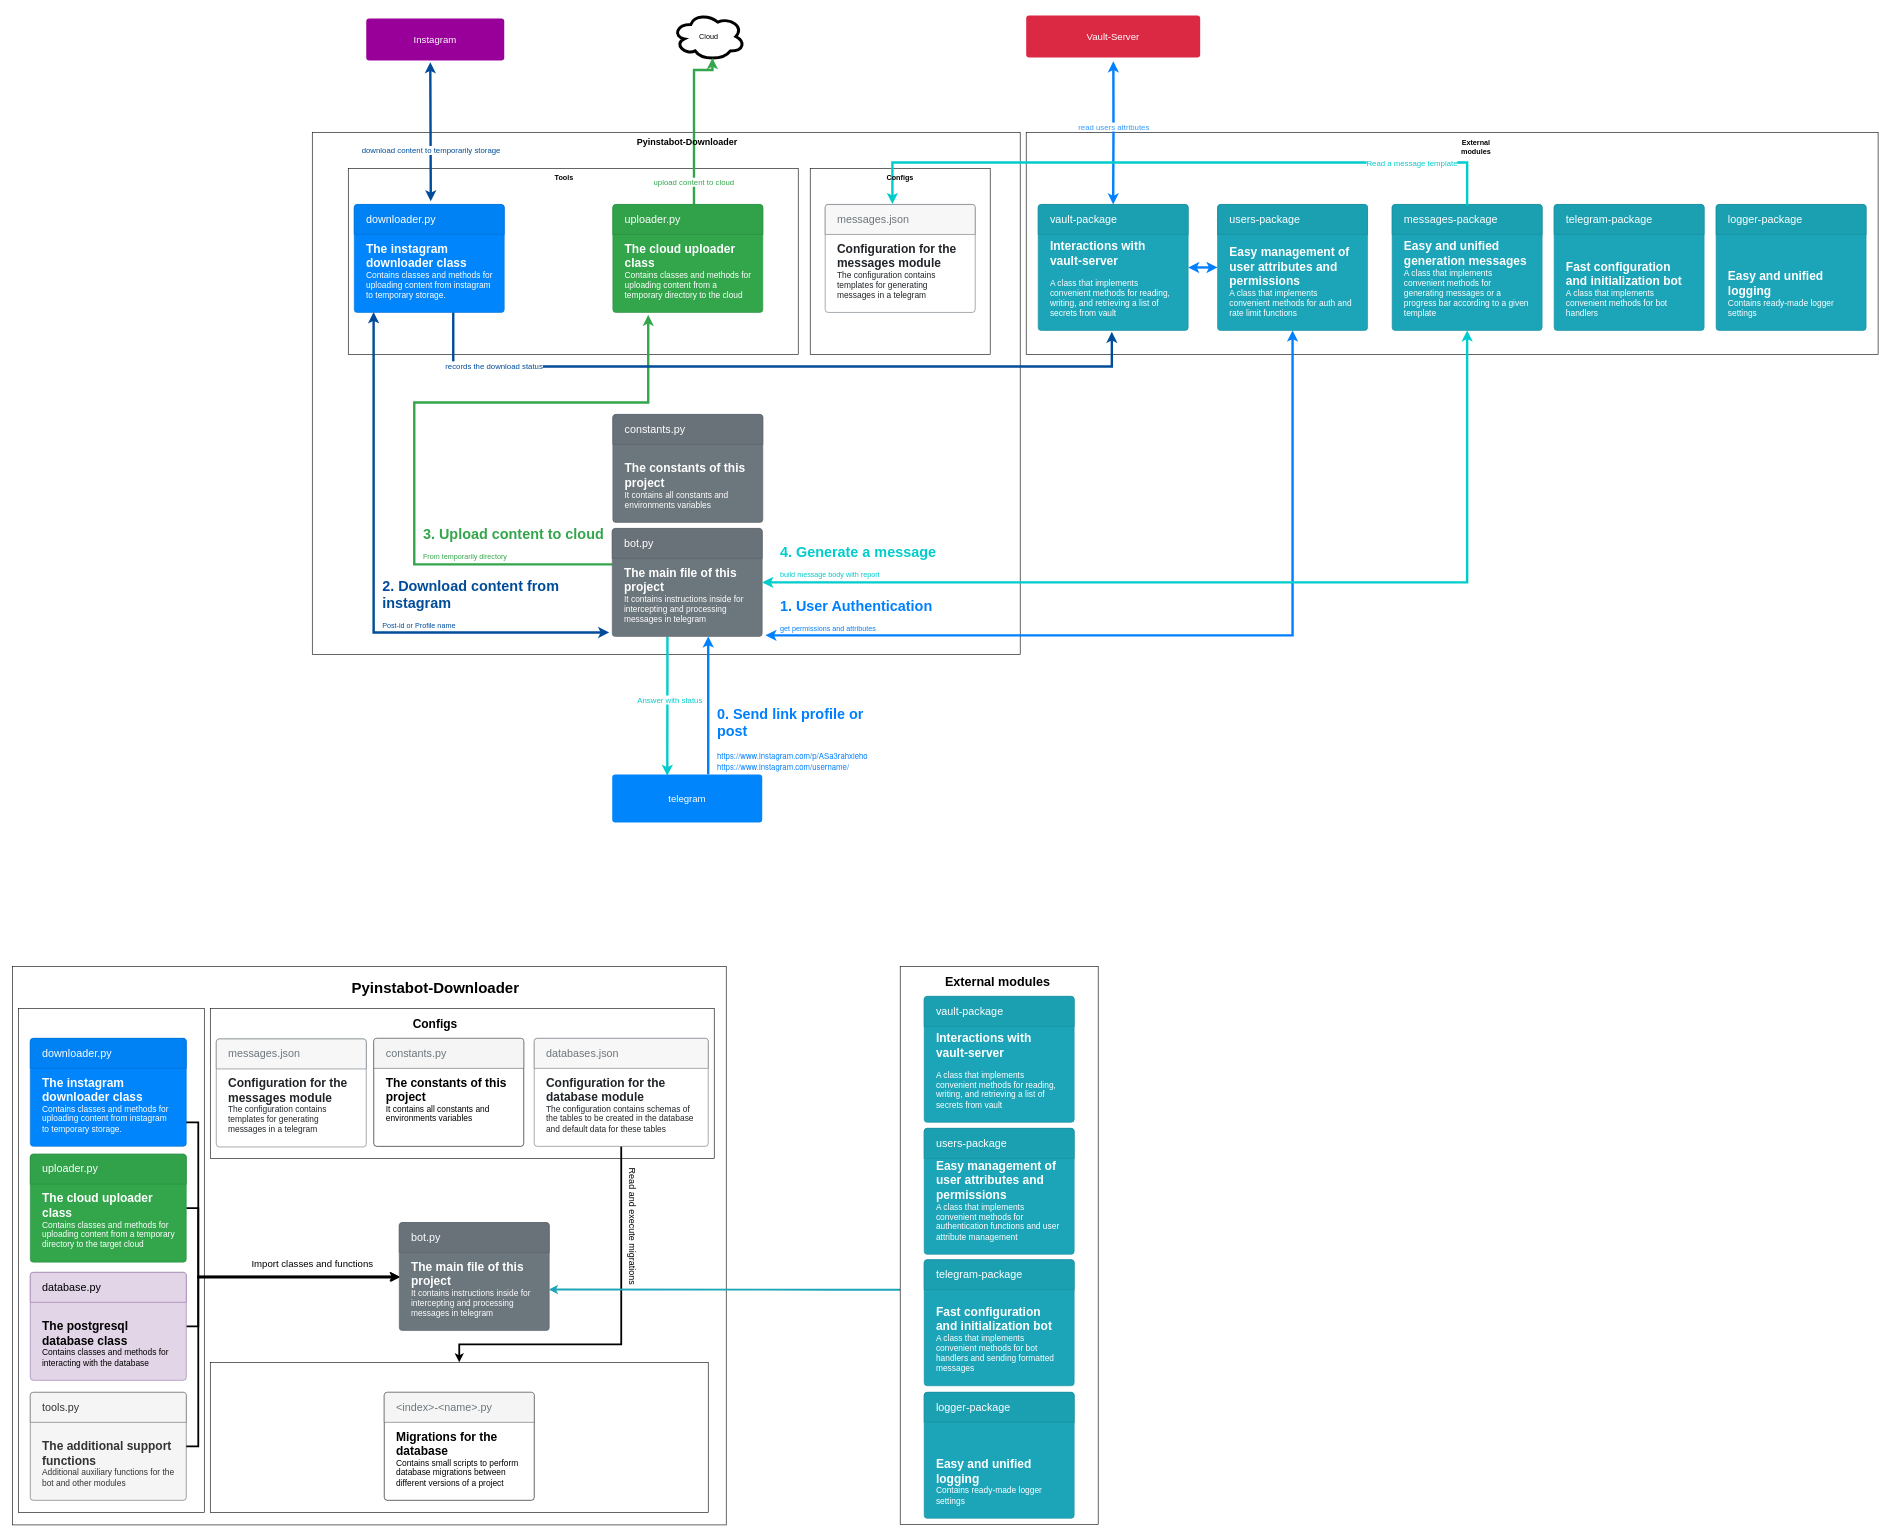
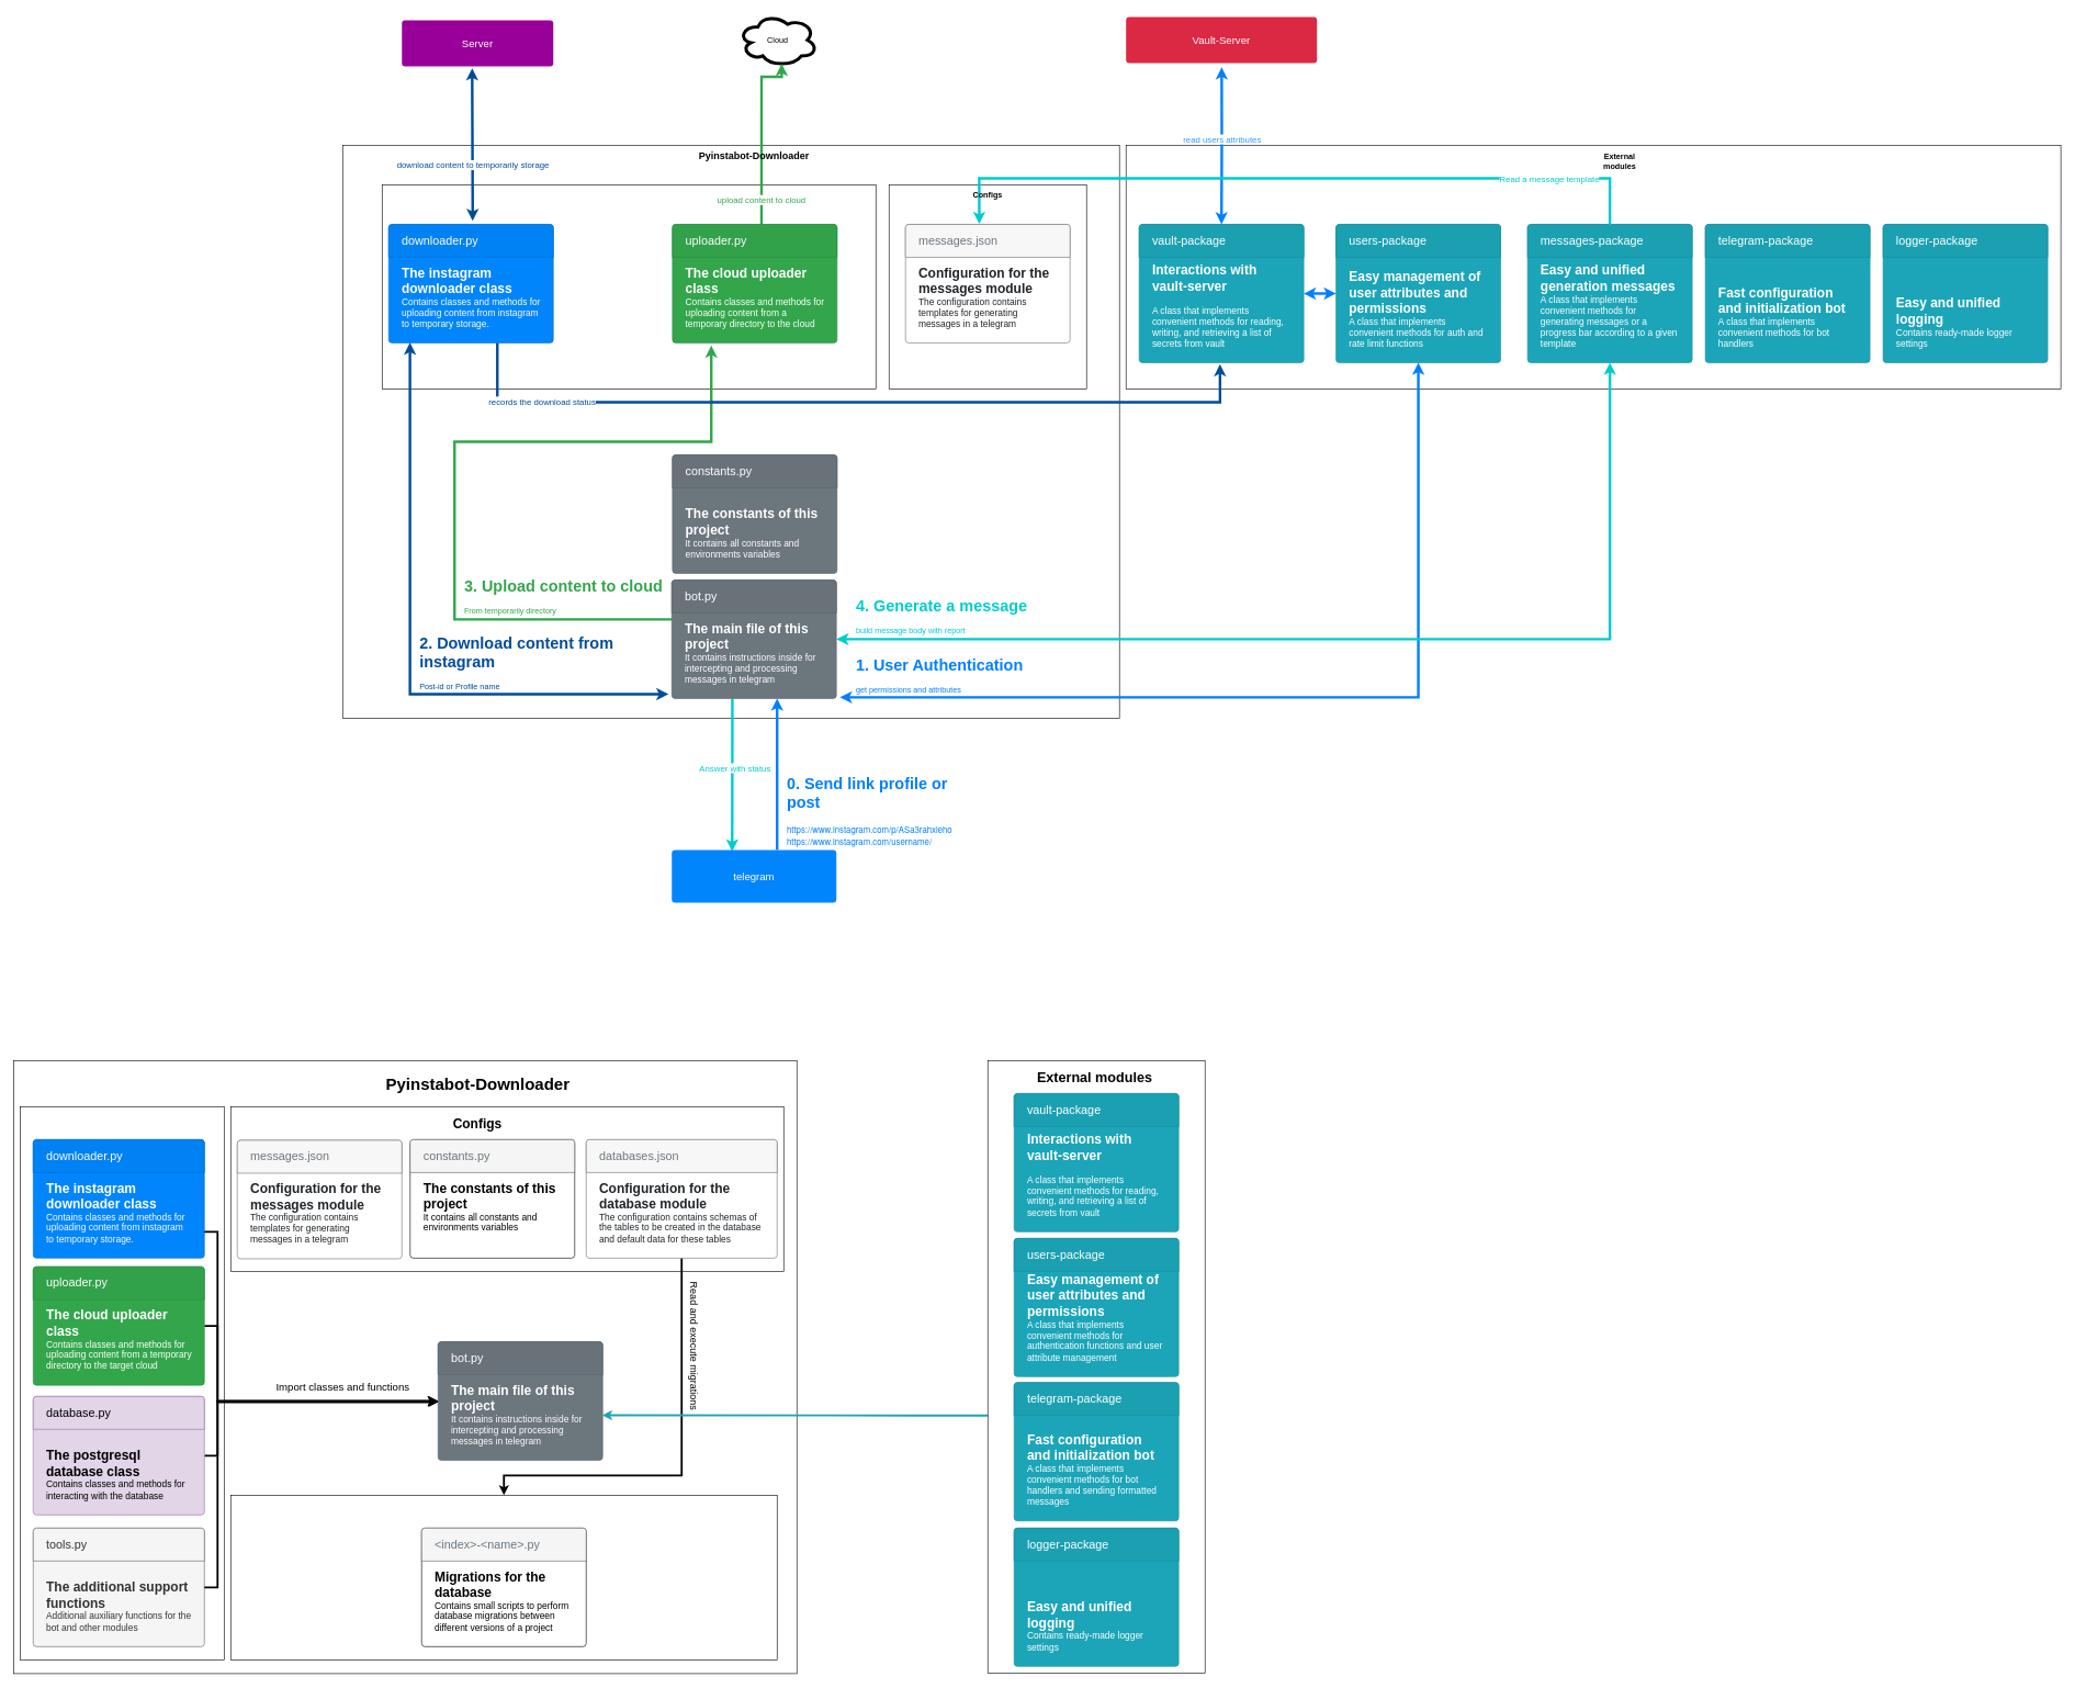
- <mxCell id="38" value="Instagram" style="html=1;shadow=0;dashed=0;shape=mxgraph.bootstrap.rrect;rSize=5;strokeColor=none;strokeWidth=1;fillColor=#990099;fontColor=#FFFFFF;whiteSpace=wrap;align=center;verticalAlign=middle;spacingLeft=0;fontStyle=0;fontSize=16;spacing=5;" parent="1" vertex="1"><mxGeometry x="610" y="30" width="230" height="70" as="geometry" /></mxCell>
+ <mxCell id="38" value="Server" style="html=1;shadow=0;dashed=0;shape=mxgraph.bootstrap.rrect;rSize=5;strokeColor=none;strokeWidth=1;fillColor=#990099;fontColor=#FFFFFF;whiteSpace=wrap;align=center;verticalAlign=middle;spacingLeft=0;fontStyle=0;fontSize=16;spacing=5;" parent="1" vertex="1"><mxGeometry x="610" y="30" width="230" height="70" as="geometry" /></mxCell>
- <mxCell id="16" value="&lt;b&gt;Tools&lt;/b&gt;" style="text;html=1;strokeColor=none;fillColor=none;align=center;verticalAlign=middle;whiteSpace=wrap;rounded=0;" parent="1" vertex="1"><mxGeometry x="910" y="280" width="60" height="30" as="geometry" /></mxCell>
